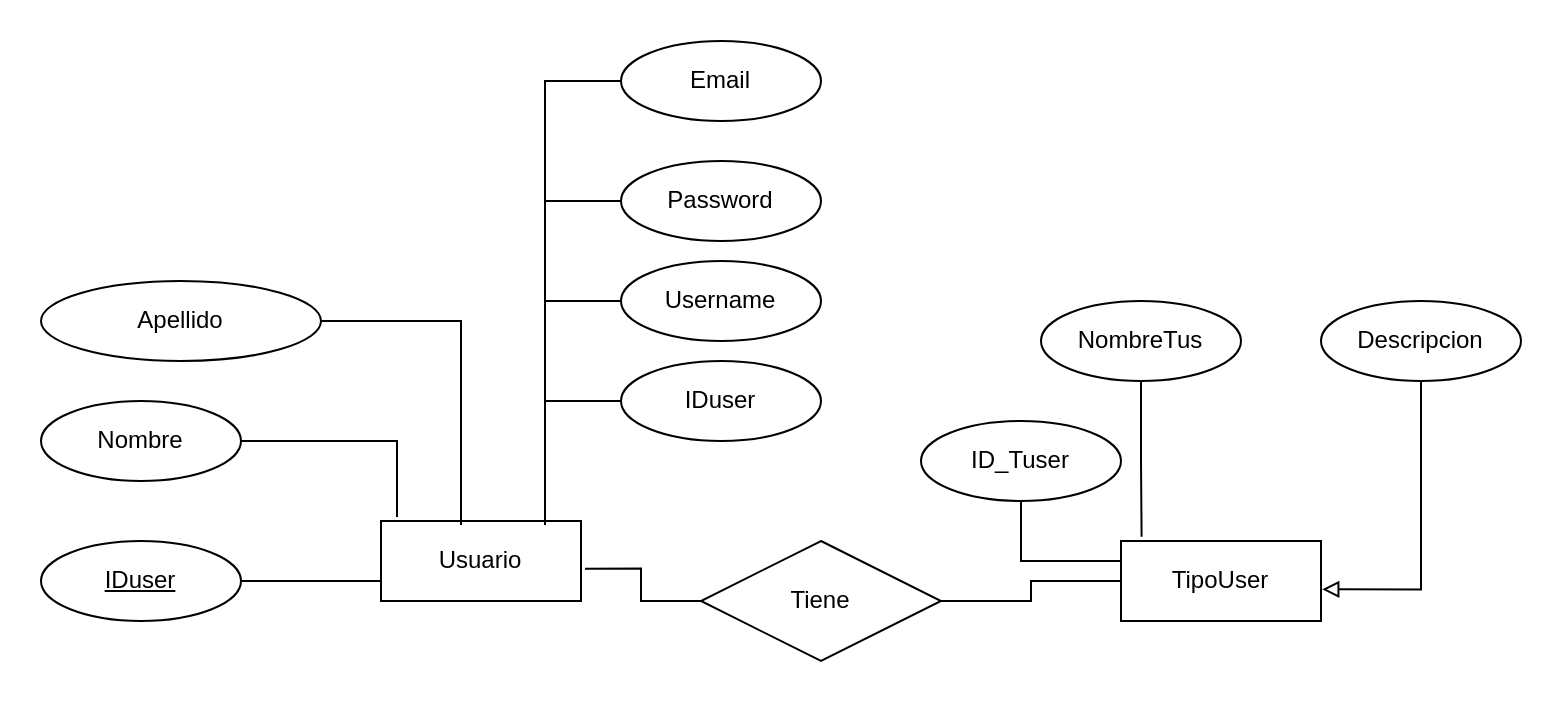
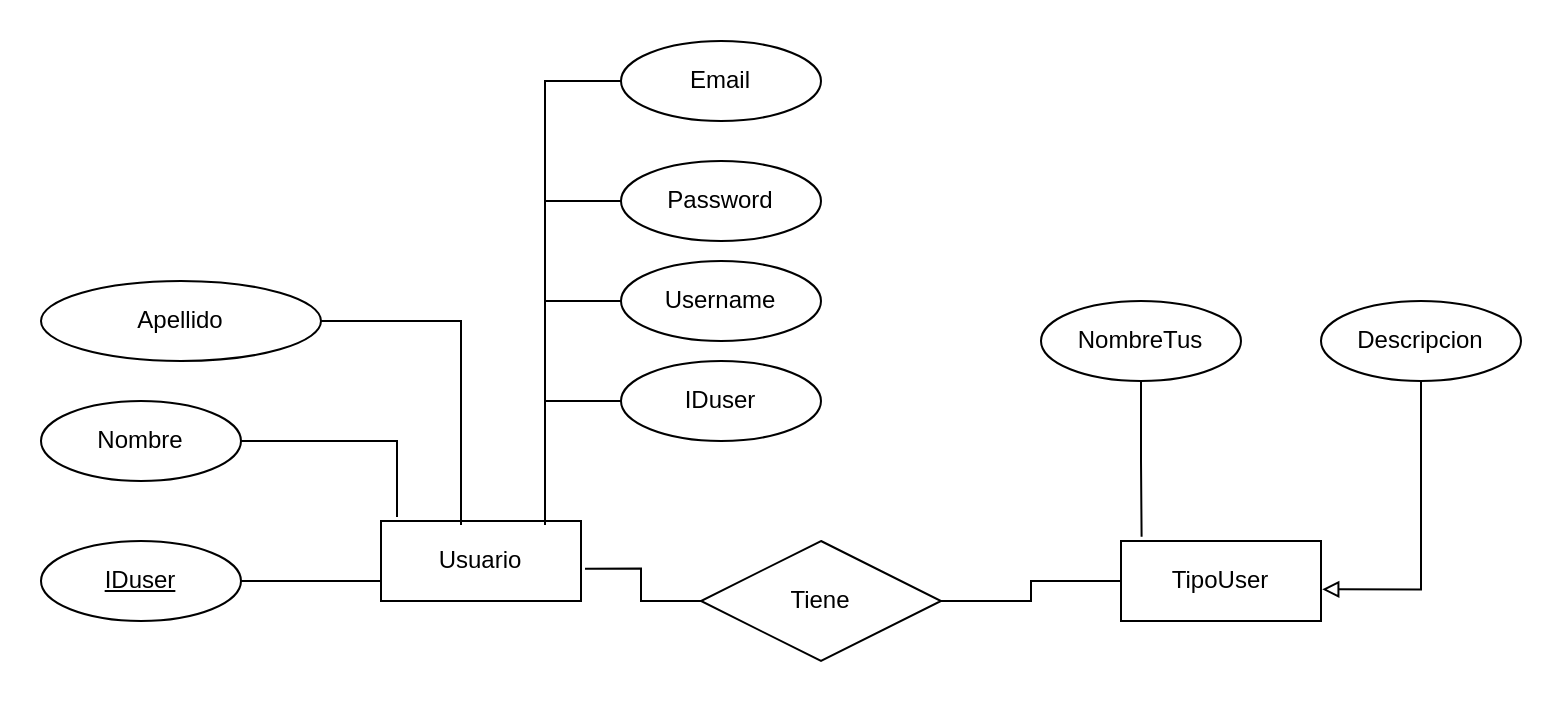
- <mxCell id="19" value="ID_Tuser" style="ellipse;whiteSpace=wrap;html=1;align=center;" vertex="1" parent="1"><mxGeometry x="460" y="210" width="100" height="40" as="geometry" /></mxCell>
- <mxCell id="18" style="edgeStyle=orthogonalEdgeStyle;rounded=0;orthogonalLoop=1;jettySize=auto;html=1;entryX=0;entryY=0.5;entryDx=0;entryDy=0;endArrow=none;endFill=0;" edge="1" parent="1" source="19" target="17"><mxGeometry relative="1" as="geometry"><Array as="points"><mxPoint x="510" y="280" /><mxPoint x="560" y="280" /></Array></mxGeometry></mxCell>
